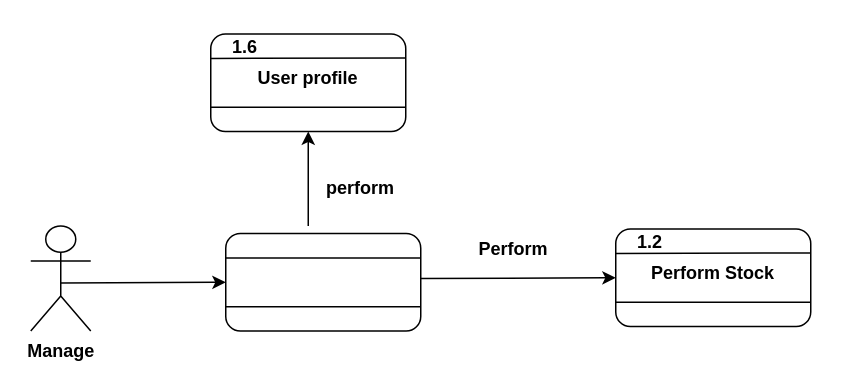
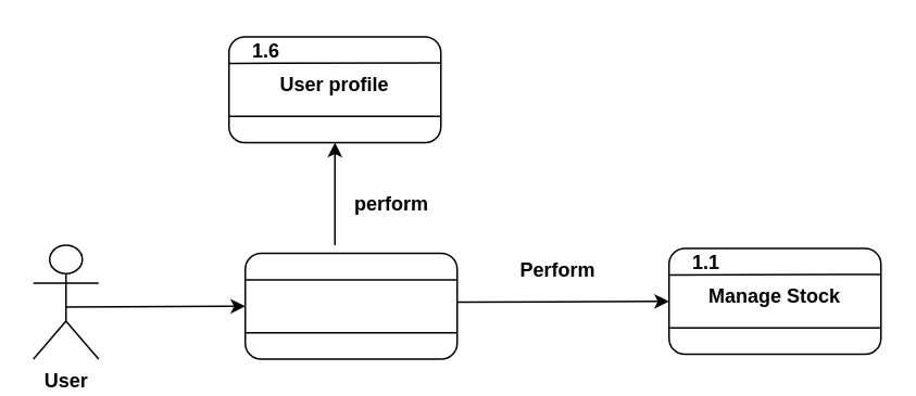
- <mxCell id="10" value="&lt;b&gt;1.2&lt;/b&gt;" style="text;html=1;strokeColor=none;fillColor=none;align=center;verticalAlign=middle;whiteSpace=wrap;rounded=0;" parent="1" vertex="1"><mxGeometry x="413" y="150" width="40" height="21" as="geometry" /></mxCell>
+ <mxCell id="10" value="&lt;b&gt;1.1&lt;/b&gt;" style="text;html=1;strokeColor=none;fillColor=none;align=center;verticalAlign=middle;whiteSpace=wrap;rounded=0;" parent="1" vertex="1"><mxGeometry x="413" y="150" width="40" height="21" as="geometry" /></mxCell>
- <mxCell id="7" value="&lt;b&gt;Perform Stock&lt;/b&gt;" style="text;html=1;strokeColor=none;fillColor=none;align=center;verticalAlign=middle;whiteSpace=wrap;rounded=0;" parent="1" vertex="1"><mxGeometry x="420" y="169" width="110" height="26" as="geometry" /></mxCell>
+ <mxCell id="7" value="&lt;b&gt;Manage Stock&lt;/b&gt;" style="text;html=1;strokeColor=none;fillColor=none;align=center;verticalAlign=middle;whiteSpace=wrap;rounded=0;" parent="1" vertex="1"><mxGeometry x="420" y="169" width="110" height="26" as="geometry" /></mxCell>
- <mxCell id="2" value="&lt;b&gt;Manage&lt;/b&gt;" style="shape=umlActor;verticalLabelPosition=bottom;verticalAlign=top;html=1;outlineConnect=0;" parent="1" vertex="1"><mxGeometry x="20" y="150" width="40" height="70" as="geometry" /></mxCell>
+ <mxCell id="2" value="&lt;b&gt;User&lt;/b&gt;" style="shape=umlActor;verticalLabelPosition=bottom;verticalAlign=top;html=1;outlineConnect=0;" parent="1" vertex="1"><mxGeometry x="20" y="150" width="40" height="70" as="geometry" /></mxCell>
